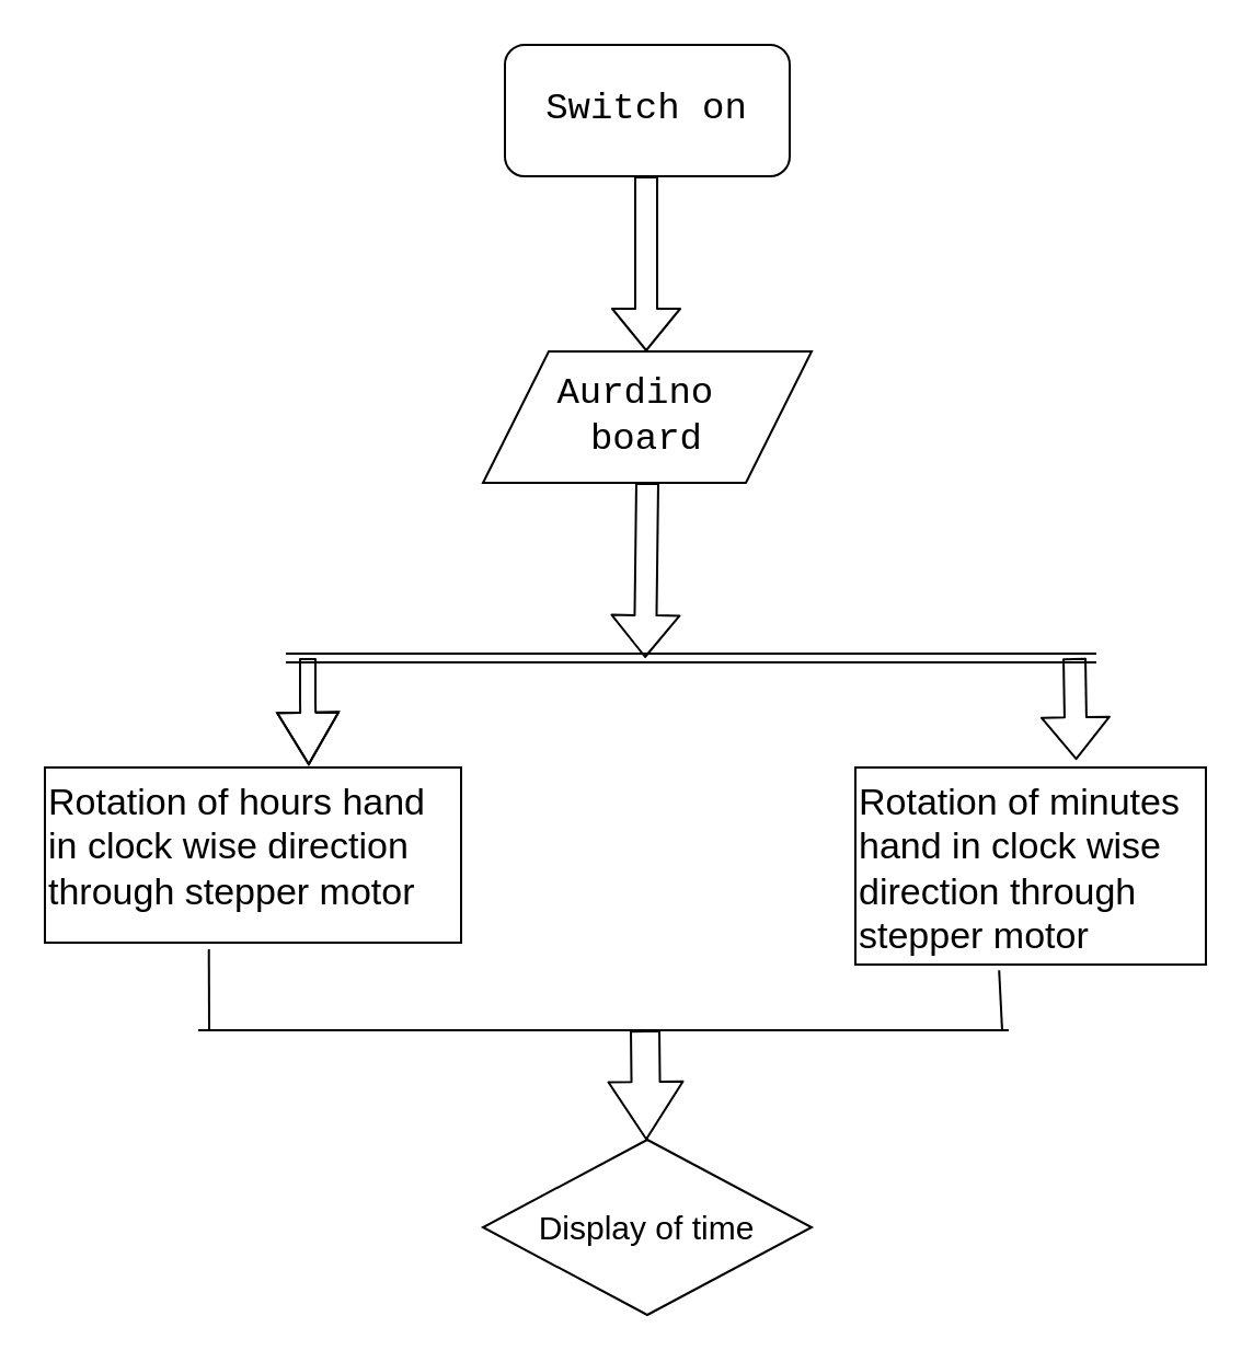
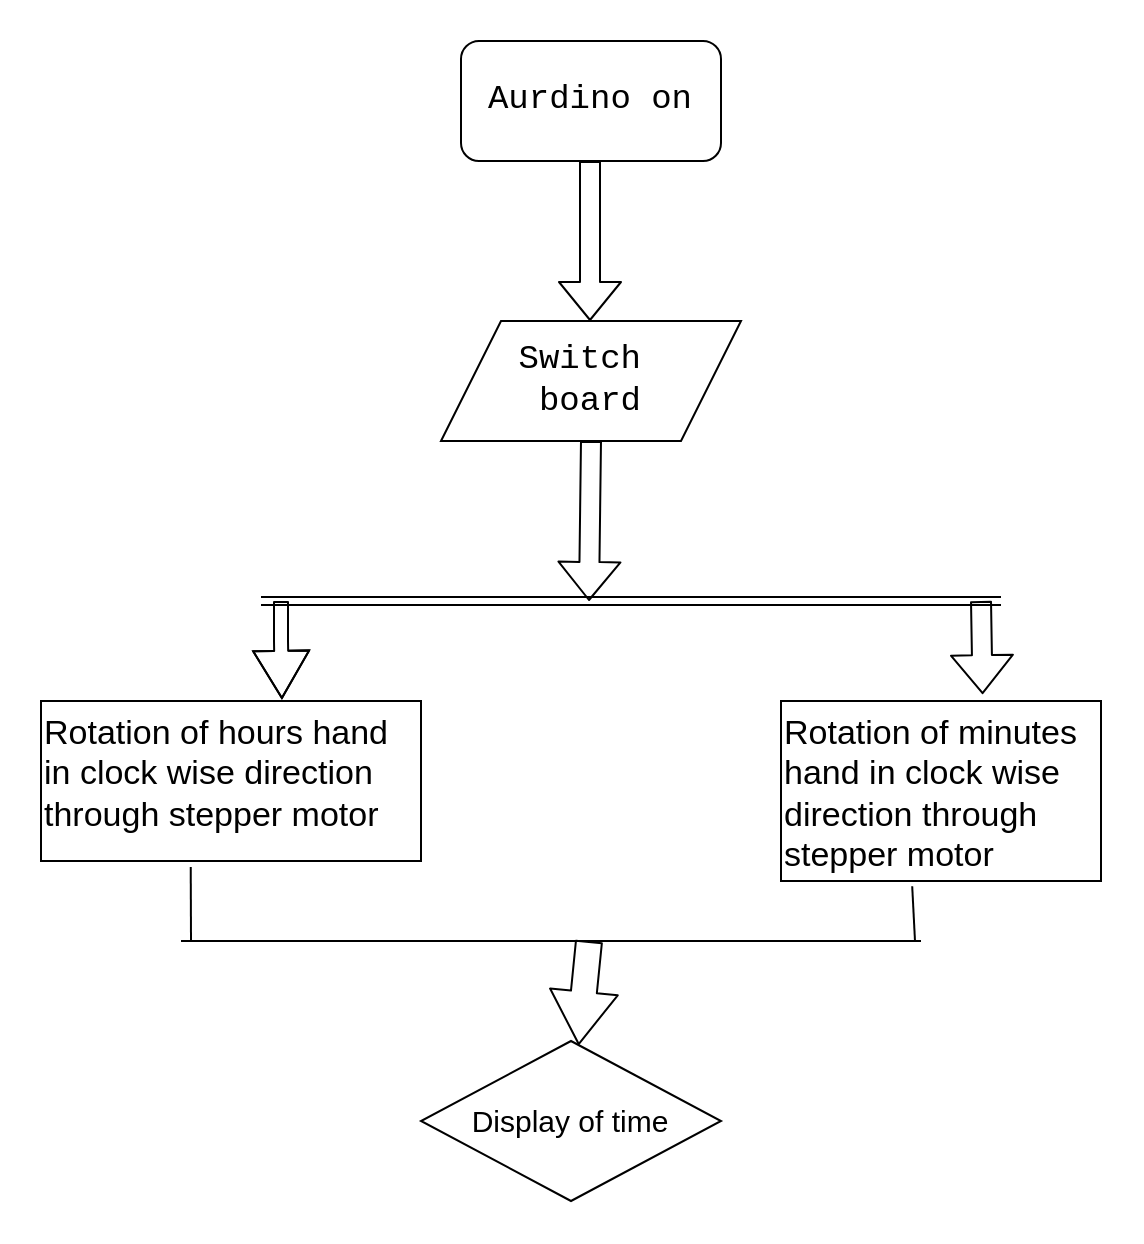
- <mxCell id="2" value="Switch on" style="rounded=1;whiteSpace=wrap;html=1;fontFamily=Courier New;fontSize=17;labelBackgroundColor=#ffffff;fontColor=#000000;" vertex="1" parent="1"><mxGeometry x="230" y="20" width="130" height="60" as="geometry" /></mxCell>
+ <mxCell id="2" value="Aurdino on" style="rounded=1;whiteSpace=wrap;html=1;fontFamily=Courier New;fontSize=17;labelBackgroundColor=#ffffff;fontColor=#000000;" vertex="1" parent="1"><mxGeometry x="230" y="20" width="130" height="60" as="geometry" /></mxCell>
- <mxCell id="4" value="Aurdino&amp;nbsp;&lt;br&gt;board" style="shape=parallelogram;perimeter=parallelogramPerimeter;whiteSpace=wrap;html=1;labelBackgroundColor=#ffffff;fontFamily=Courier New;fontSize=17;fontColor=#000000;" vertex="1" parent="1"><mxGeometry x="220" y="160" width="150" height="60" as="geometry" /></mxCell>
+ <mxCell id="4" value="Switch&amp;nbsp;&lt;br&gt;board" style="shape=parallelogram;perimeter=parallelogramPerimeter;whiteSpace=wrap;html=1;labelBackgroundColor=#ffffff;fontFamily=Courier New;fontSize=17;fontColor=#000000;" vertex="1" parent="1"><mxGeometry x="220" y="160" width="150" height="60" as="geometry" /></mxCell>
- <mxCell id="14" value="&lt;font style=&quot;font-size: 15px&quot;&gt;Display of time&lt;/font&gt;" style="rhombus;whiteSpace=wrap;html=1;" vertex="1" parent="1"><mxGeometry x="220" y="520" width="150" height="80" as="geometry" /></mxCell>
+ <mxCell id="14" value="&lt;font style=&quot;font-size: 15px&quot;&gt;Display of time&lt;/font&gt;" style="rhombus;whiteSpace=wrap;html=1;" vertex="1" parent="1"><mxGeometry x="210" y="520" width="150" height="80" as="geometry" /></mxCell>
